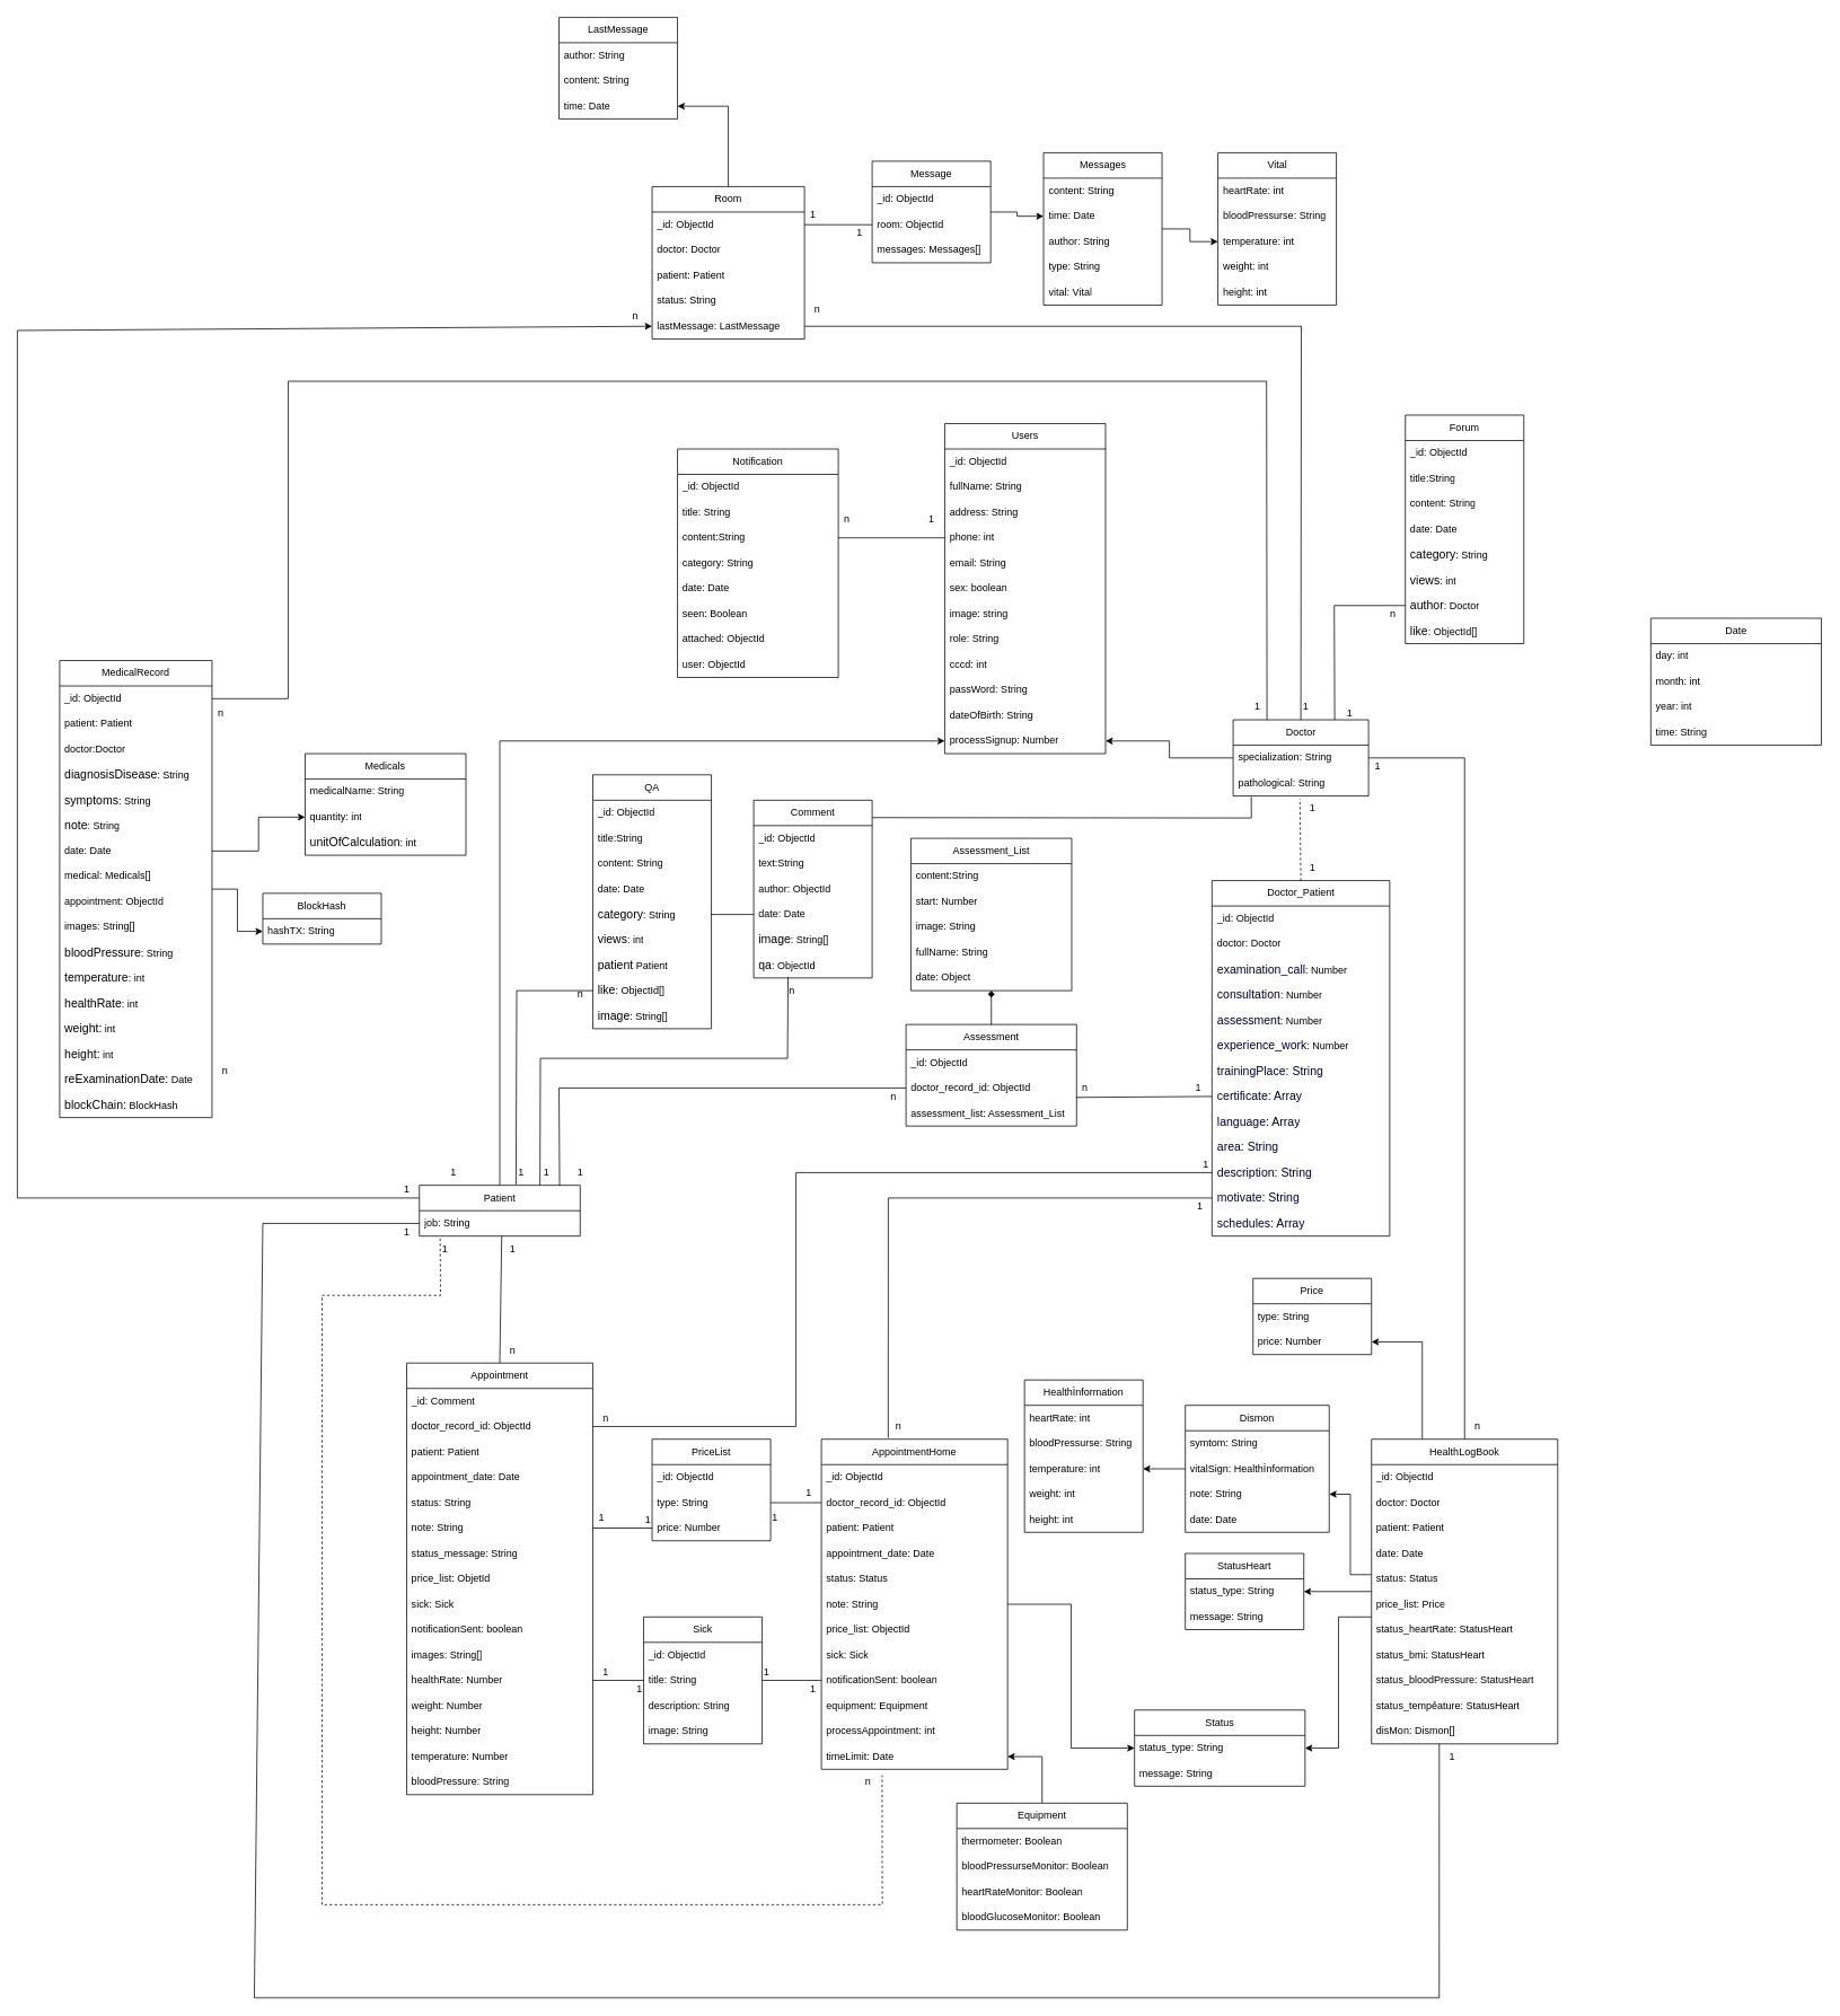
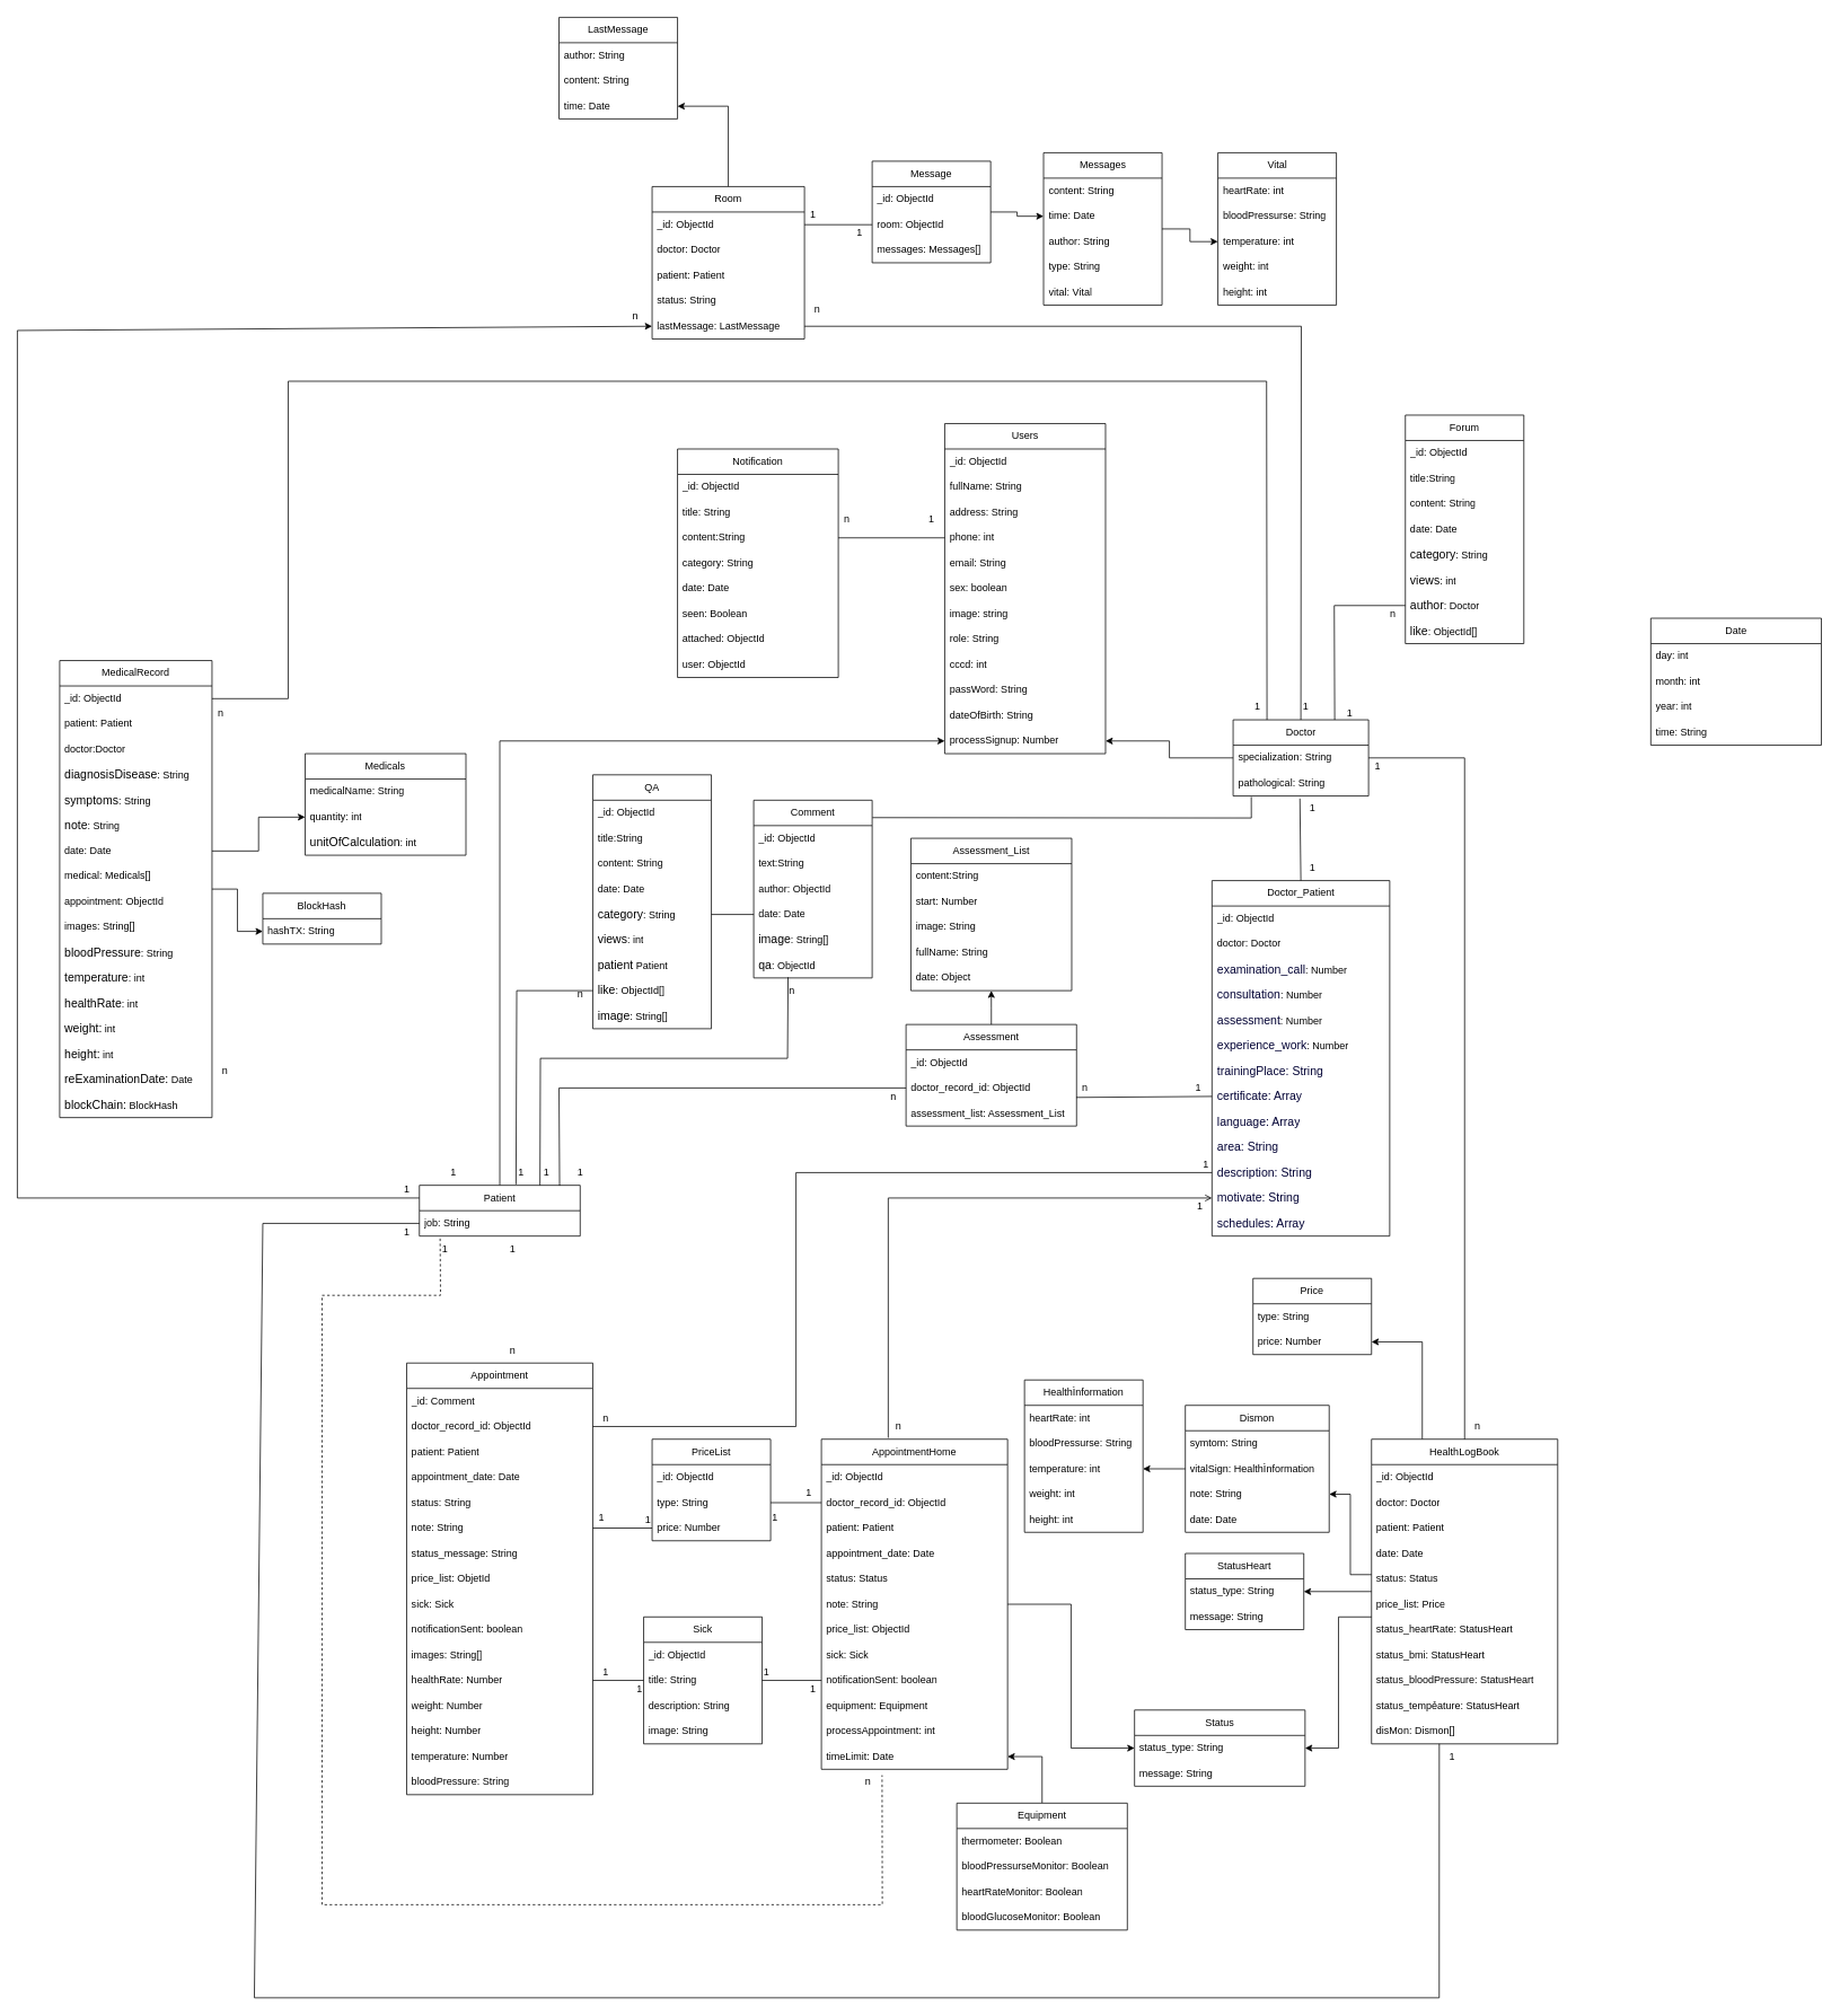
- <mxCell id="192" value="" style="endArrow=none;html=1;rounded=0;exitX=0.5;exitY=0;exitDx=0;exitDy=0;entryX=0.493;entryY=1.103;entryDx=0;entryDy=0;entryPerimeter=0;dashed=1;" edge="1" parent="1" source="84" target="74"><mxGeometry width="50" height="50" relative="1" as="geometry"><mxPoint x="1310" y="1020" as="sourcePoint" /><mxPoint x="1620" y="970" as="targetPoint" /></mxGeometry></mxCell>
+ <mxCell id="192" value="" style="endArrow=none;html=1;rounded=0;exitX=0.5;exitY=0;exitDx=0;exitDy=0;entryX=0.493;entryY=1.103;entryDx=0;entryDy=0;entryPerimeter=0;" edge="1" parent="1" source="84" target="74"><mxGeometry width="50" height="50" relative="1" as="geometry"><mxPoint x="1310" y="1020" as="sourcePoint" /><mxPoint x="1620" y="970" as="targetPoint" /></mxGeometry></mxCell>
- <mxCell id="170" style="edgeStyle=orthogonalEdgeStyle;rounded=0;orthogonalLoop=1;jettySize=auto;html=1;entryX=0.5;entryY=1;entryDx=0;entryDy=0;entryPerimeter=0;endArrow=diamond;" edge="1" parent="1" source="98" target="107"><mxGeometry relative="1" as="geometry" /></mxCell>
+ <mxCell id="170" style="edgeStyle=orthogonalEdgeStyle;rounded=0;orthogonalLoop=1;jettySize=auto;html=1;entryX=0.5;entryY=1;entryDx=0;entryDy=0;entryPerimeter=0;" edge="1" parent="1" source="98" target="107"><mxGeometry relative="1" as="geometry" /></mxCell>
- <mxCell id="184" value="" style="endArrow=none;html=1;rounded=0;entryX=0;entryY=0.5;entryDx=0;entryDy=0;exitX=0.359;exitY=-0.004;exitDx=0;exitDy=0;exitPerimeter=0;" edge="1" parent="1" source="109" target="96"><mxGeometry width="50" height="50" relative="1" as="geometry"><mxPoint x="1070" y="1650" as="sourcePoint" /><mxPoint x="1120" y="1600" as="targetPoint" /><Array as="points"><mxPoint x="1049" y="1415" /></Array></mxGeometry></mxCell>
+ <mxCell id="184" value="" style="endArrow=open;html=1;rounded=0;entryX=0;entryY=0.5;entryDx=0;entryDy=0;exitX=0.359;exitY=-0.004;exitDx=0;exitDy=0;exitPerimeter=0;" edge="1" parent="1" source="109" target="96"><mxGeometry width="50" height="50" relative="1" as="geometry"><mxPoint x="1070" y="1650" as="sourcePoint" /><mxPoint x="1120" y="1600" as="targetPoint" /><Array as="points"><mxPoint x="1049" y="1415" /></Array></mxGeometry></mxCell>
- <mxCell id="185" value="" style="endArrow=none;html=1;rounded=0;exitX=0.512;exitY=0.999;exitDx=0;exitDy=0;exitPerimeter=0;entryX=0.5;entryY=0;entryDx=0;entryDy=0;" edge="1" parent="1" source="34" target="35"><mxGeometry width="50" height="50" relative="1" as="geometry"><mxPoint x="1070" y="1650" as="sourcePoint" /><mxPoint x="1120" y="1600" as="targetPoint" /></mxGeometry></mxCell>
